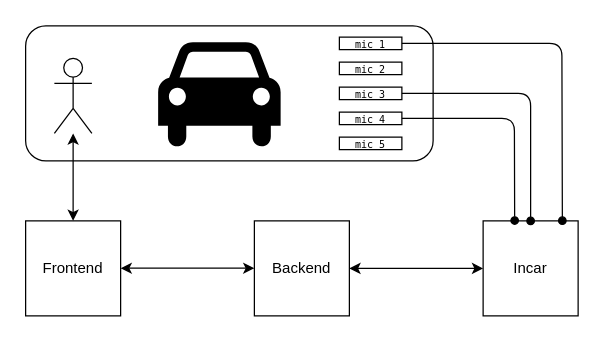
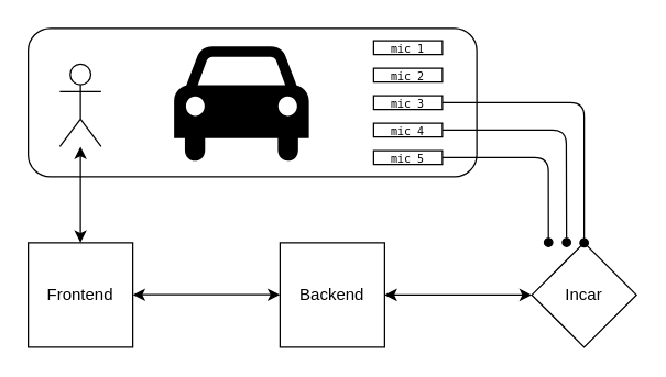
- <mxCell id="15" value="" style="endArrow=oval;html=1;exitX=1;exitY=0.5;exitDx=0;exitDy=0;rounded=1;endFill=1;entryX=0.834;entryY=-0.002;entryDx=0;entryDy=0;entryPerimeter=0;" edge="1" parent="1" source="6" target="5"><mxGeometry width="50" height="50" relative="1" as="geometry"><mxPoint x="321" y="34" as="sourcePoint" /><mxPoint x="449" y="176" as="targetPoint" /><Array as="points"><mxPoint x="449" y="34" /></Array></mxGeometry></mxCell>
+ <mxCell id="12" value="" style="endArrow=oval;html=1;exitX=1;exitY=0.5;exitDx=0;exitDy=0;entryX=0.159;entryY=-0.004;entryDx=0;entryDy=0;endFill=1;entryPerimeter=0;" edge="1" parent="1" source="10" target="5"><mxGeometry width="50" height="50" relative="1" as="geometry"><mxPoint x="356" y="129" as="sourcePoint" /><mxPoint x="406" y="79" as="targetPoint" /><Array as="points"><mxPoint x="398" y="114" /></Array></mxGeometry></mxCell>
- <mxCell id="5" value="Incar" style="whiteSpace=wrap;html=1;aspect=fixed;" vertex="1" parent="1"><mxGeometry x="386" y="176" width="76" height="76" as="geometry" /></mxCell>
+ <mxCell id="5" value="Incar" style="rhombus;whiteSpace=wrap;html=1;aspect=fixed;" vertex="1" parent="1"><mxGeometry x="386" y="176" width="76" height="76" as="geometry" /></mxCell>
